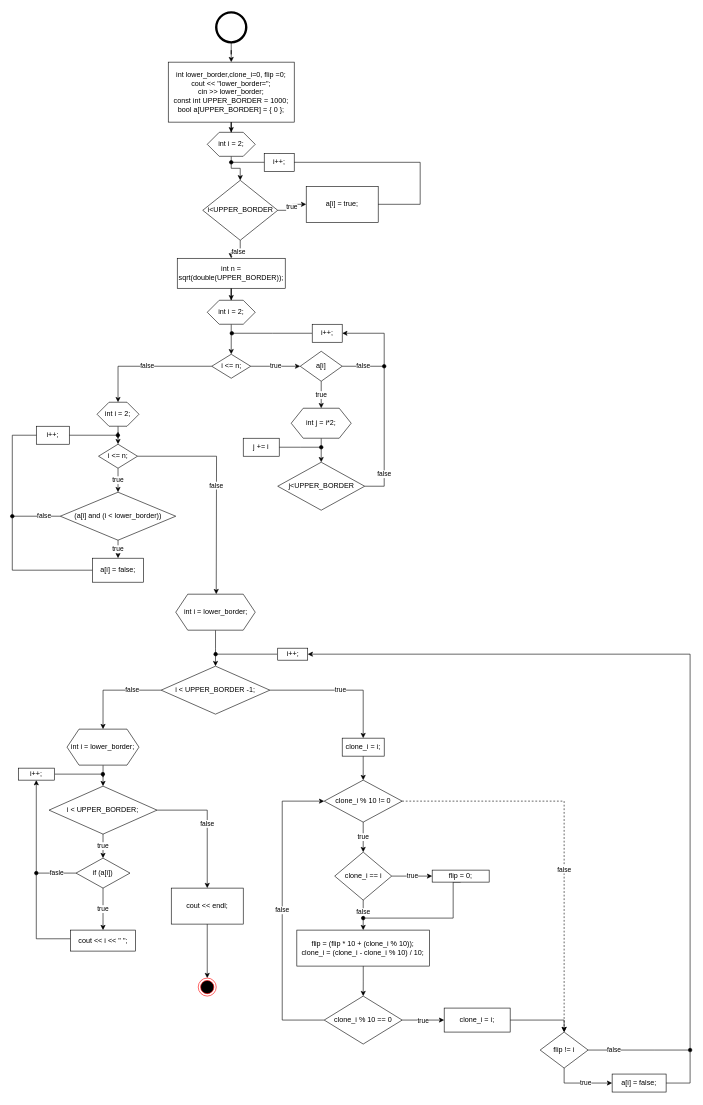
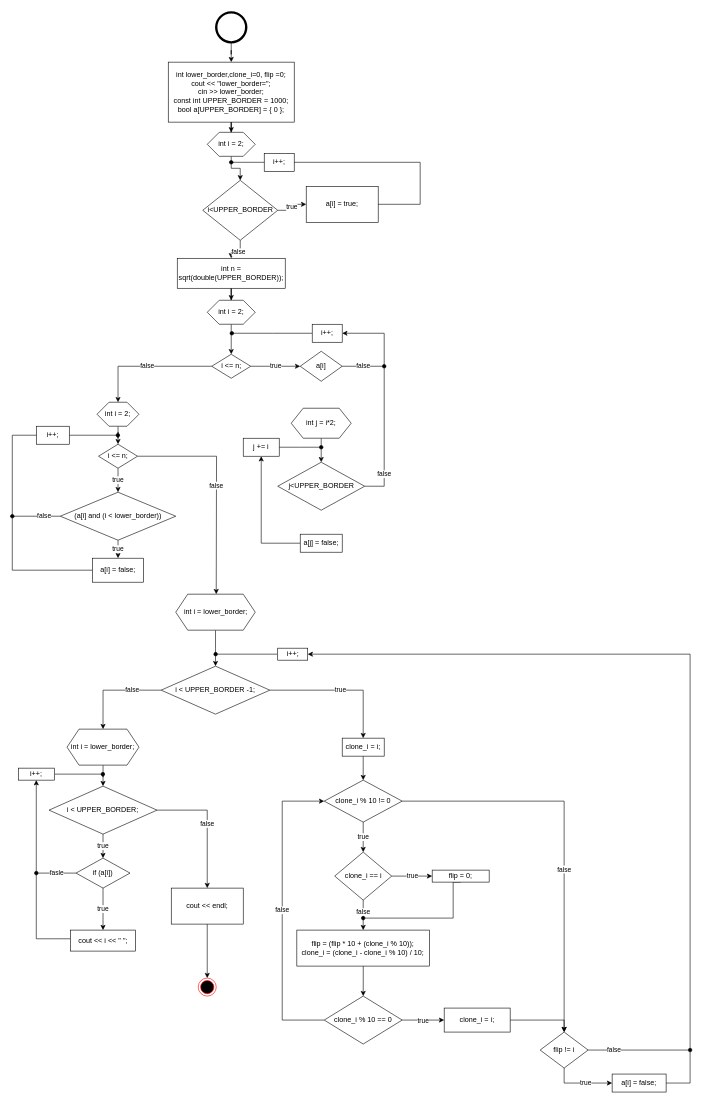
- <mxCell id="20" value="true" style="edgeStyle=orthogonalEdgeStyle;rounded=0;orthogonalLoop=1;jettySize=auto;html=1;entryX=0.5;entryY=0;entryDx=0;entryDy=0;" edge="1" parent="1" source="22" target="24"><mxGeometry relative="1" as="geometry" /></mxCell>
+ <mxCell id="27" style="edgeStyle=orthogonalEdgeStyle;rounded=0;orthogonalLoop=1;jettySize=auto;html=1;entryX=0.5;entryY=1;entryDx=0;entryDy=0;" edge="1" parent="1" source="28" target="30"><mxGeometry relative="1" as="geometry" /></mxCell>
+ <mxCell id="28" value="a[j] = false;" style="rounded=0;whiteSpace=wrap;html=1;" vertex="1" parent="1"><mxGeometry x="500" y="890" width="70" height="30" as="geometry" /></mxCell>
- <mxCell id="57" value="false" style="edgeStyle=orthogonalEdgeStyle;rounded=0;orthogonalLoop=1;jettySize=auto;html=1;entryX=0.5;entryY=0;entryDx=0;entryDy=0;dashed=1;" edge="1" parent="1" source="58" target="73"><mxGeometry x="0.174" relative="1" as="geometry"><mxPoint x="930" y="1725" as="targetPoint" /><mxPoint as="offset" /></mxGeometry></mxCell>
+ <mxCell id="57" value="false" style="edgeStyle=orthogonalEdgeStyle;rounded=0;orthogonalLoop=1;jettySize=auto;html=1;entryX=0.5;entryY=0;entryDx=0;entryDy=0;" edge="1" parent="1" source="58" target="73"><mxGeometry x="0.174" relative="1" as="geometry"><mxPoint x="930" y="1725" as="targetPoint" /><mxPoint as="offset" /></mxGeometry></mxCell>
